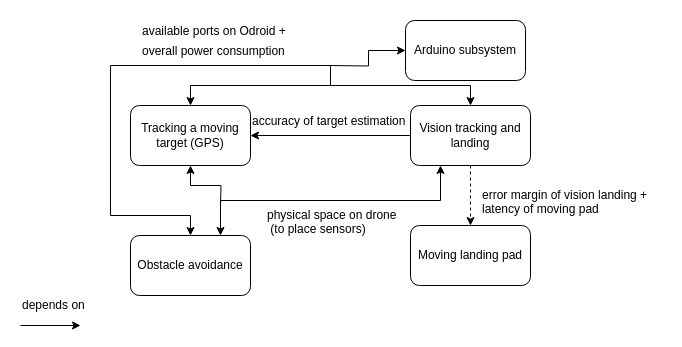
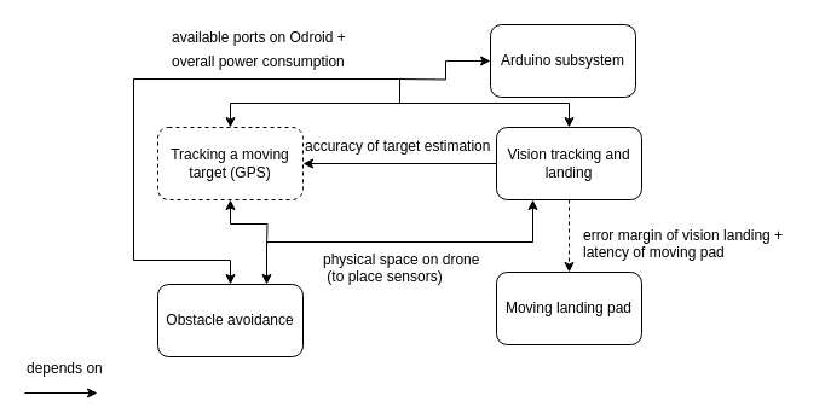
- <mxCell id="4" value="Tracking a moving target (GPS)" style="rounded=1;whiteSpace=wrap;html=1;" vertex="1" parent="1"><mxGeometry x="130" y="105" width="120" height="60" as="geometry" /></mxCell>
+ <mxCell id="4" value="Tracking a moving target (GPS)" style="rounded=1;whiteSpace=wrap;html=1;dashed=1;" vertex="1" parent="1"><mxGeometry x="130" y="105" width="120" height="60" as="geometry" /></mxCell>
